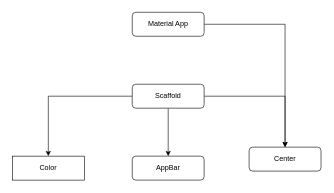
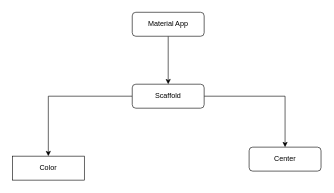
- <mxCell id="2" value="" style="edgeStyle=orthogonalEdgeStyle;rounded=0;orthogonalLoop=1;jettySize=auto;html=1;" edge="1" parent="1" source="3" target="8"><mxGeometry relative="1" as="geometry" /></mxCell>
+ <mxCell id="2" value="" style="edgeStyle=orthogonalEdgeStyle;rounded=0;orthogonalLoop=1;jettySize=auto;html=1;" edge="1" parent="1" source="3" target="7"><mxGeometry relative="1" as="geometry" /></mxCell>
- <mxCell id="6" value="" style="edgeStyle=orthogonalEdgeStyle;rounded=0;orthogonalLoop=1;jettySize=auto;html=1;" edge="1" parent="1" source="7" target="10"><mxGeometry relative="1" as="geometry" /></mxCell>
- <mxCell id="10" value="AppBar" style="rounded=1;whiteSpace=wrap;html=1;" vertex="1" parent="1"><mxGeometry x="220" y="260" width="120" height="40" as="geometry" /></mxCell>
